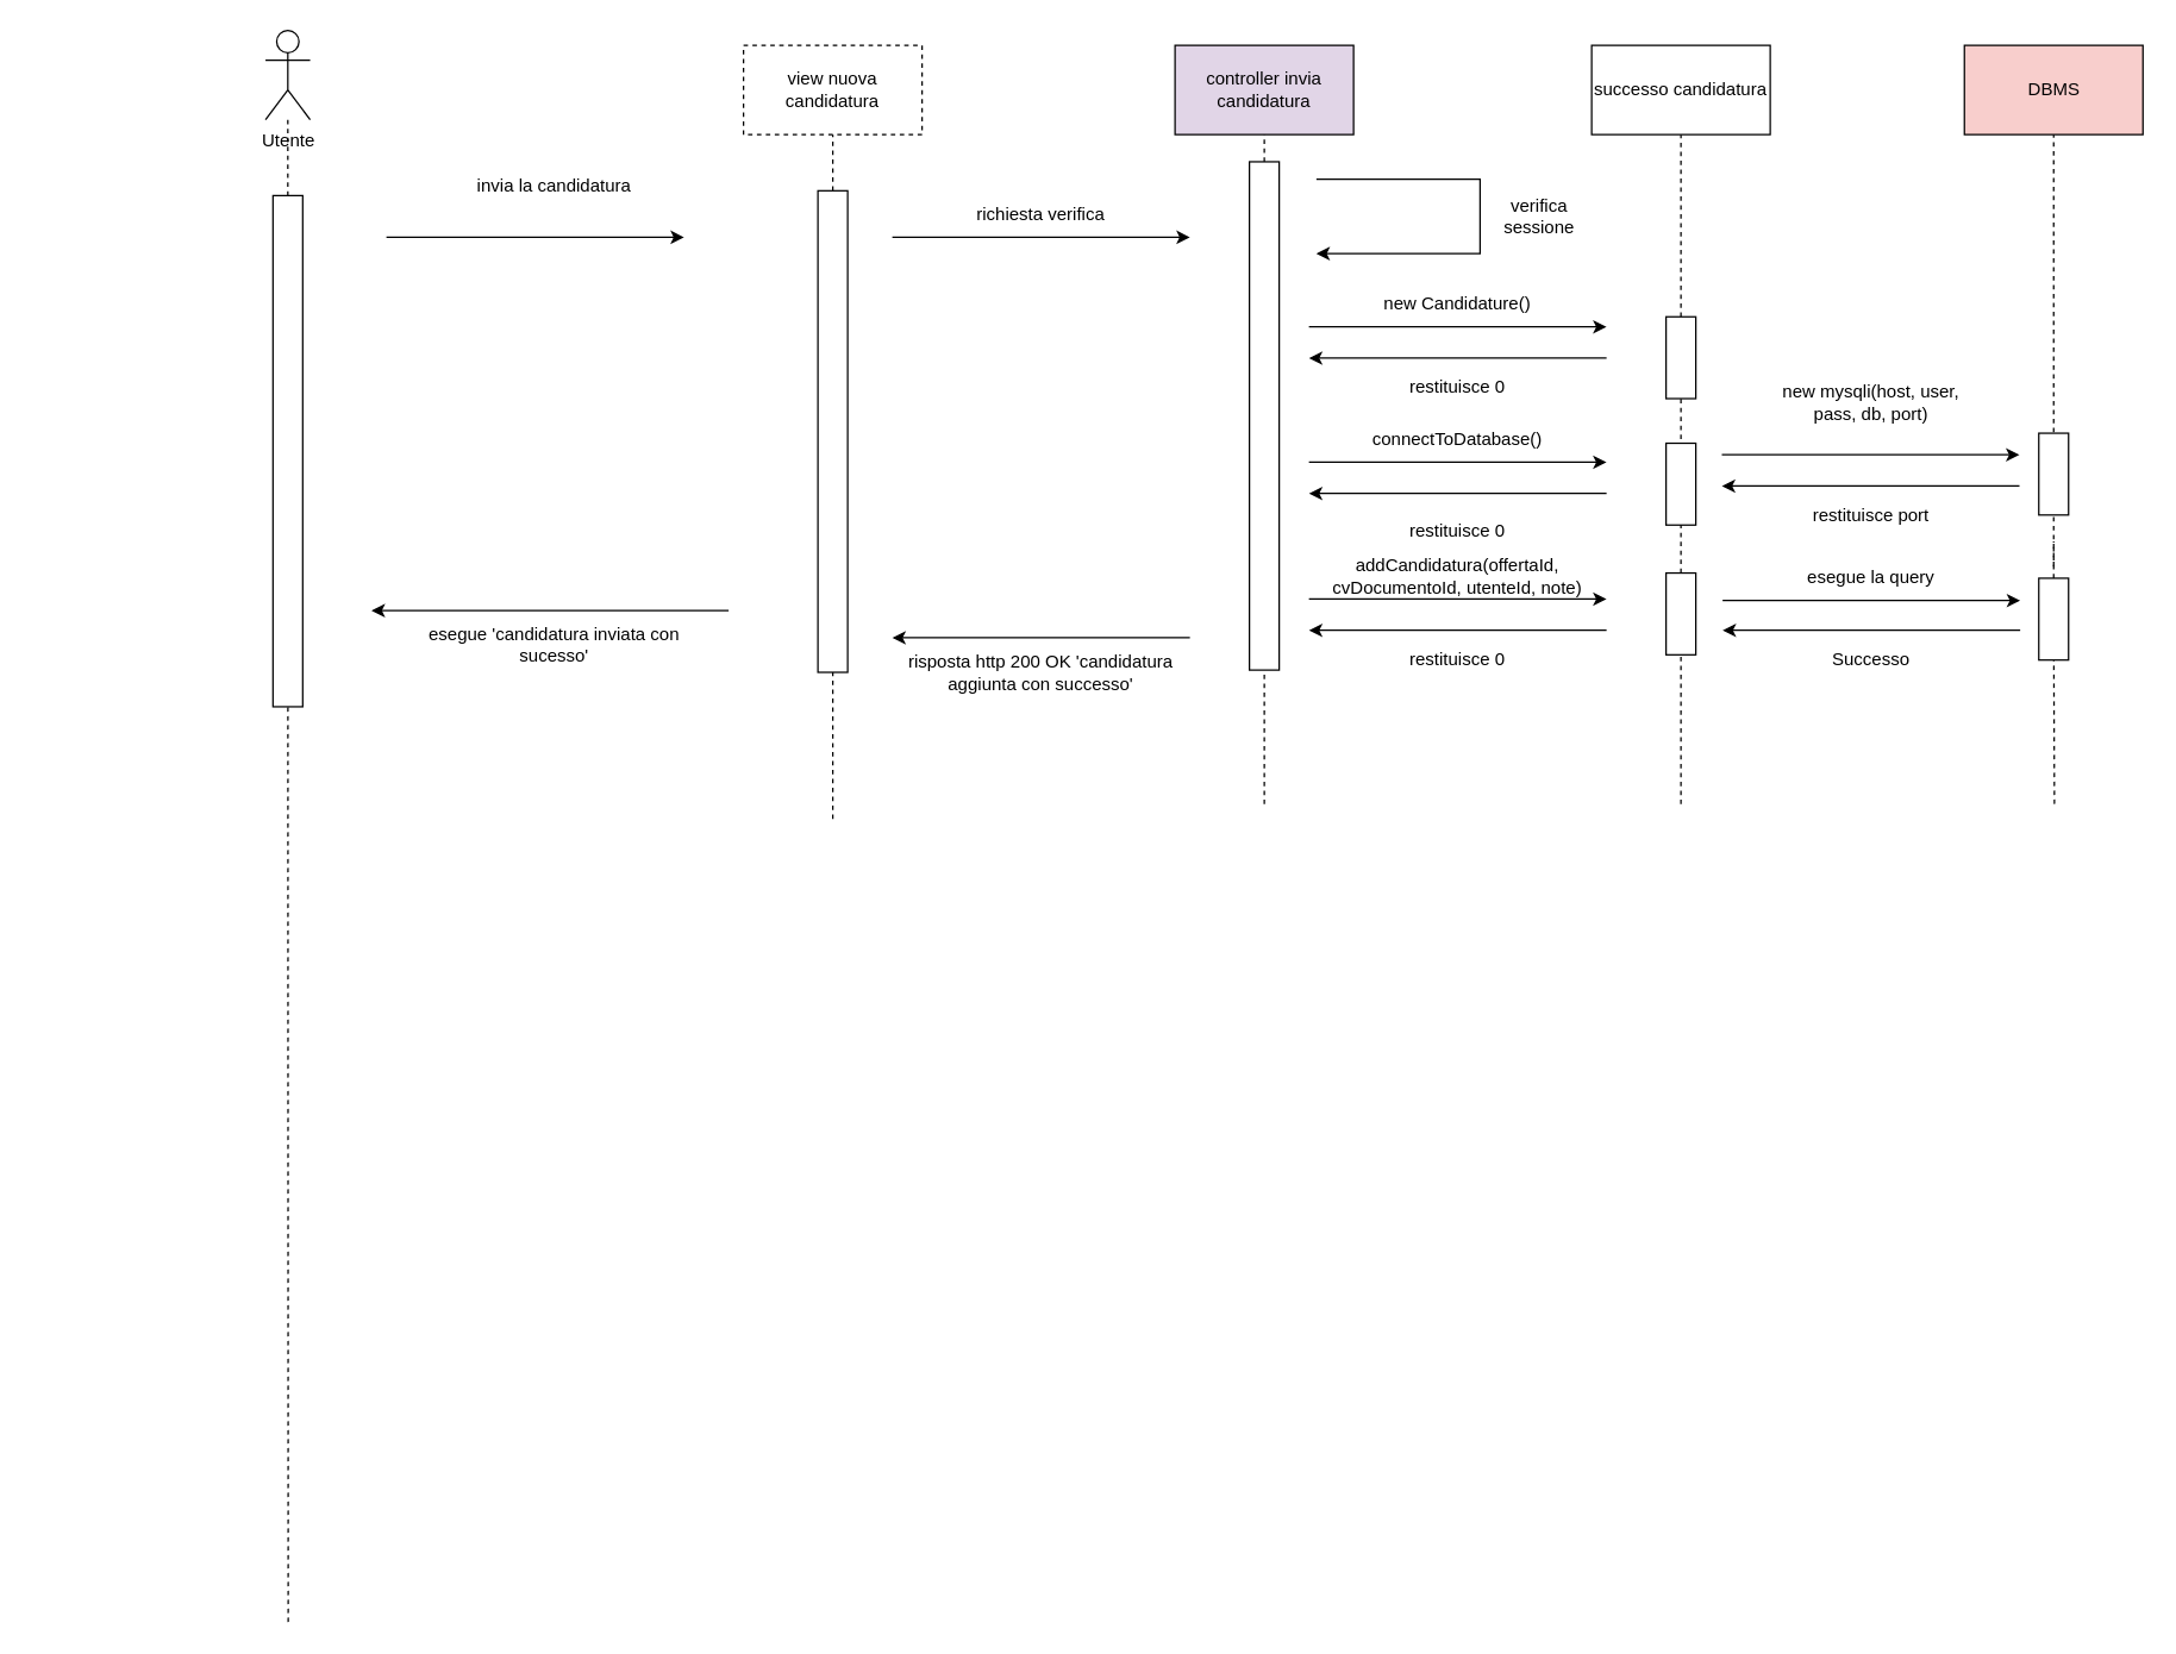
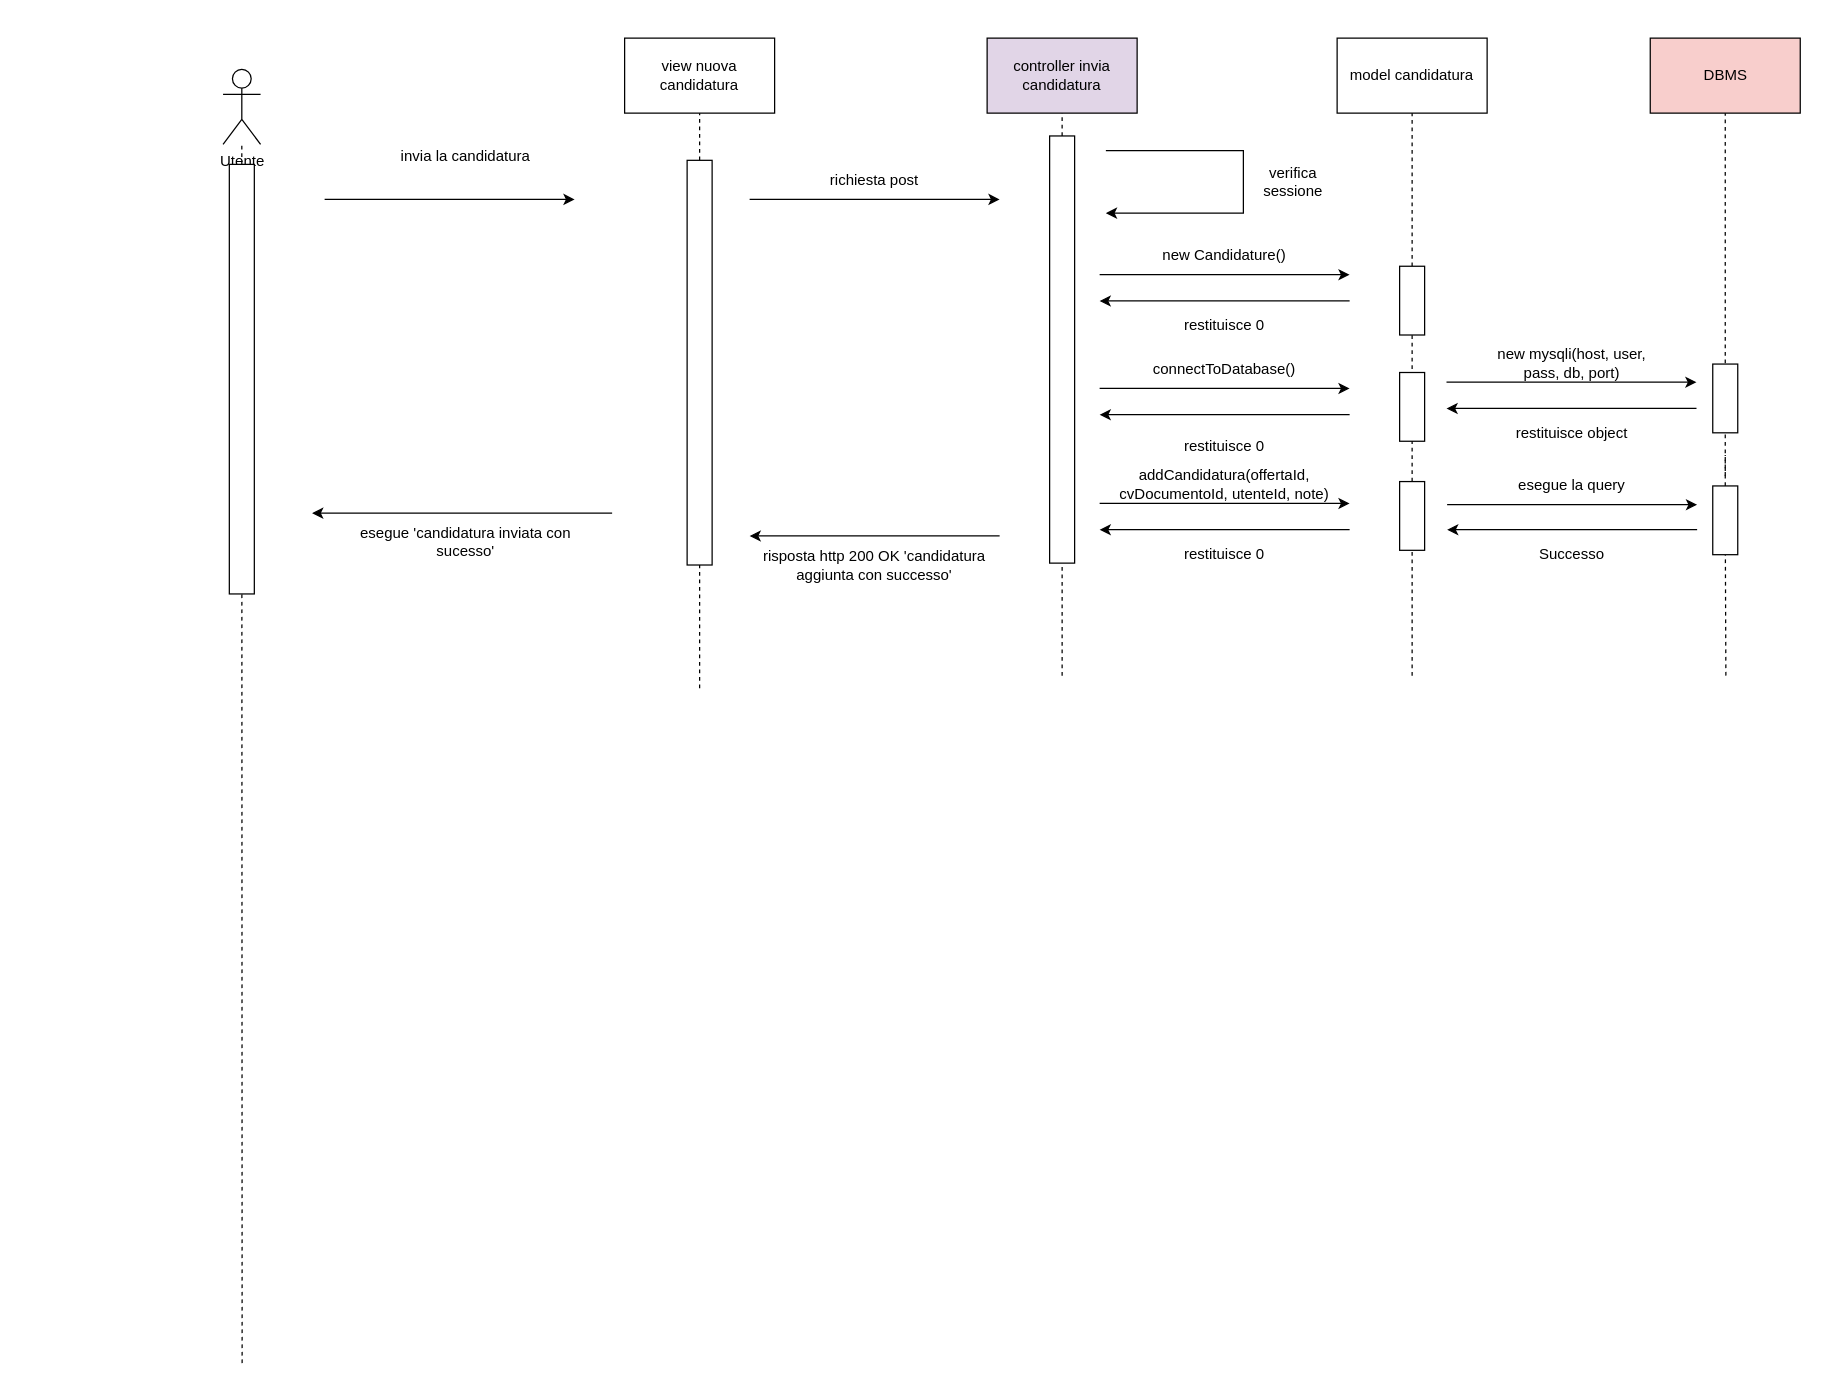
- <mxCell id="2" value="Utente" style="shape=umlActor;verticalLabelPosition=bottom;verticalAlign=top;html=1;outlineConnect=0;" parent="1" vertex="1"><mxGeometry x="177.75" y="20" width="30" height="60" as="geometry" /></mxCell>
+ <mxCell id="2" value="Utente" style="shape=umlActor;verticalLabelPosition=bottom;verticalAlign=top;html=1;outlineConnect=0;" parent="1" vertex="1"><mxGeometry x="177.75" y="55" width="30" height="60" as="geometry" /></mxCell>
- <mxCell id="24" value="view nuova candidatura" style="rounded=0;whiteSpace=wrap;html=1;dashed=1;" parent="1" vertex="1"><mxGeometry x="499" y="30" width="120" height="60" as="geometry" /></mxCell>
+ <mxCell id="24" value="view nuova candidatura" style="rounded=0;whiteSpace=wrap;html=1;" parent="1" vertex="1"><mxGeometry x="499" y="30" width="120" height="60" as="geometry" /></mxCell>
- <mxCell id="6" value="successo candidatura" style="rounded=0;whiteSpace=wrap;html=1;" parent="1" vertex="1"><mxGeometry x="1069" y="30" width="120" height="60" as="geometry" /></mxCell>
+ <mxCell id="6" value="model candidatura" style="rounded=0;whiteSpace=wrap;html=1;" parent="1" vertex="1"><mxGeometry x="1069" y="30" width="120" height="60" as="geometry" /></mxCell>
- <mxCell id="40" value="richiesta verifica" style="text;html=1;align=center;verticalAlign=middle;whiteSpace=wrap;rounded=0;" parent="1" vertex="1"><mxGeometry x="629" y="129" width="140" height="30" as="geometry" /></mxCell>
+ <mxCell id="40" value="richiesta post" style="text;html=1;align=center;verticalAlign=middle;whiteSpace=wrap;rounded=0;" parent="1" vertex="1"><mxGeometry x="629" y="129" width="140" height="30" as="geometry" /></mxCell>
- <mxCell id="49" value="new mysqli(host, user, pass, db, port)" style="text;html=1;align=center;verticalAlign=middle;whiteSpace=wrap;rounded=0;" vertex="1" parent="1"><mxGeometry x="1186.5" y="255.25" width="140" height="30" as="geometry" /></mxCell>
+ <mxCell id="49" value="new mysqli(host, user, pass, db, port)" style="text;html=1;align=center;verticalAlign=middle;whiteSpace=wrap;rounded=0;" vertex="1" parent="1"><mxGeometry x="1186.5" y="275.25" width="140" height="30" as="geometry" /></mxCell>
- <mxCell id="51" value="restituisce port" style="text;html=1;align=center;verticalAlign=middle;whiteSpace=wrap;rounded=0;" vertex="1" parent="1"><mxGeometry x="1186.5" y="331.25" width="140" height="30" as="geometry" /></mxCell>
+ <mxCell id="51" value="restituisce object" style="text;html=1;align=center;verticalAlign=middle;whiteSpace=wrap;rounded=0;" vertex="1" parent="1"><mxGeometry x="1186.5" y="331.25" width="140" height="30" as="geometry" /></mxCell>
